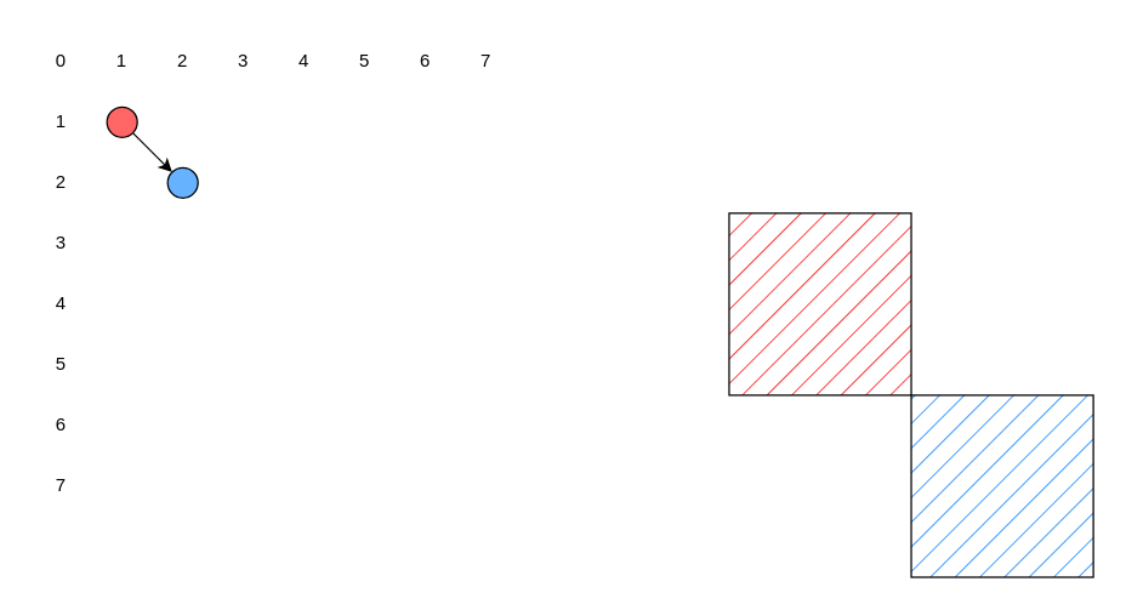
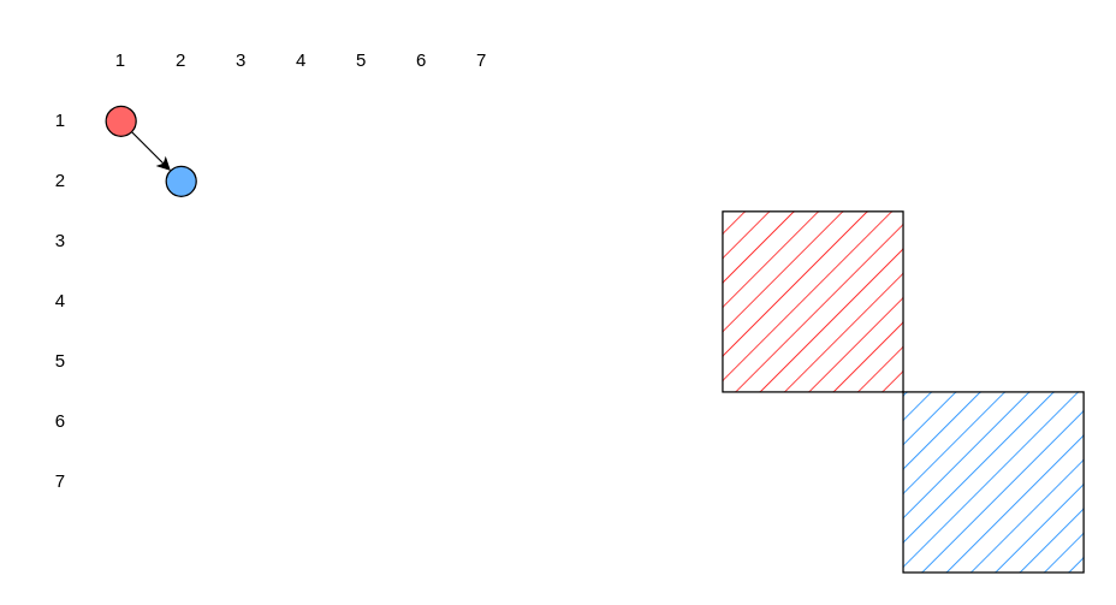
- <mxCell id="3" value="0" style="text;html=1;align=center;verticalAlign=middle;whiteSpace=wrap;rounded=0;" vertex="1" parent="2"><mxGeometry width="40" height="40" as="geometry" /></mxCell>
